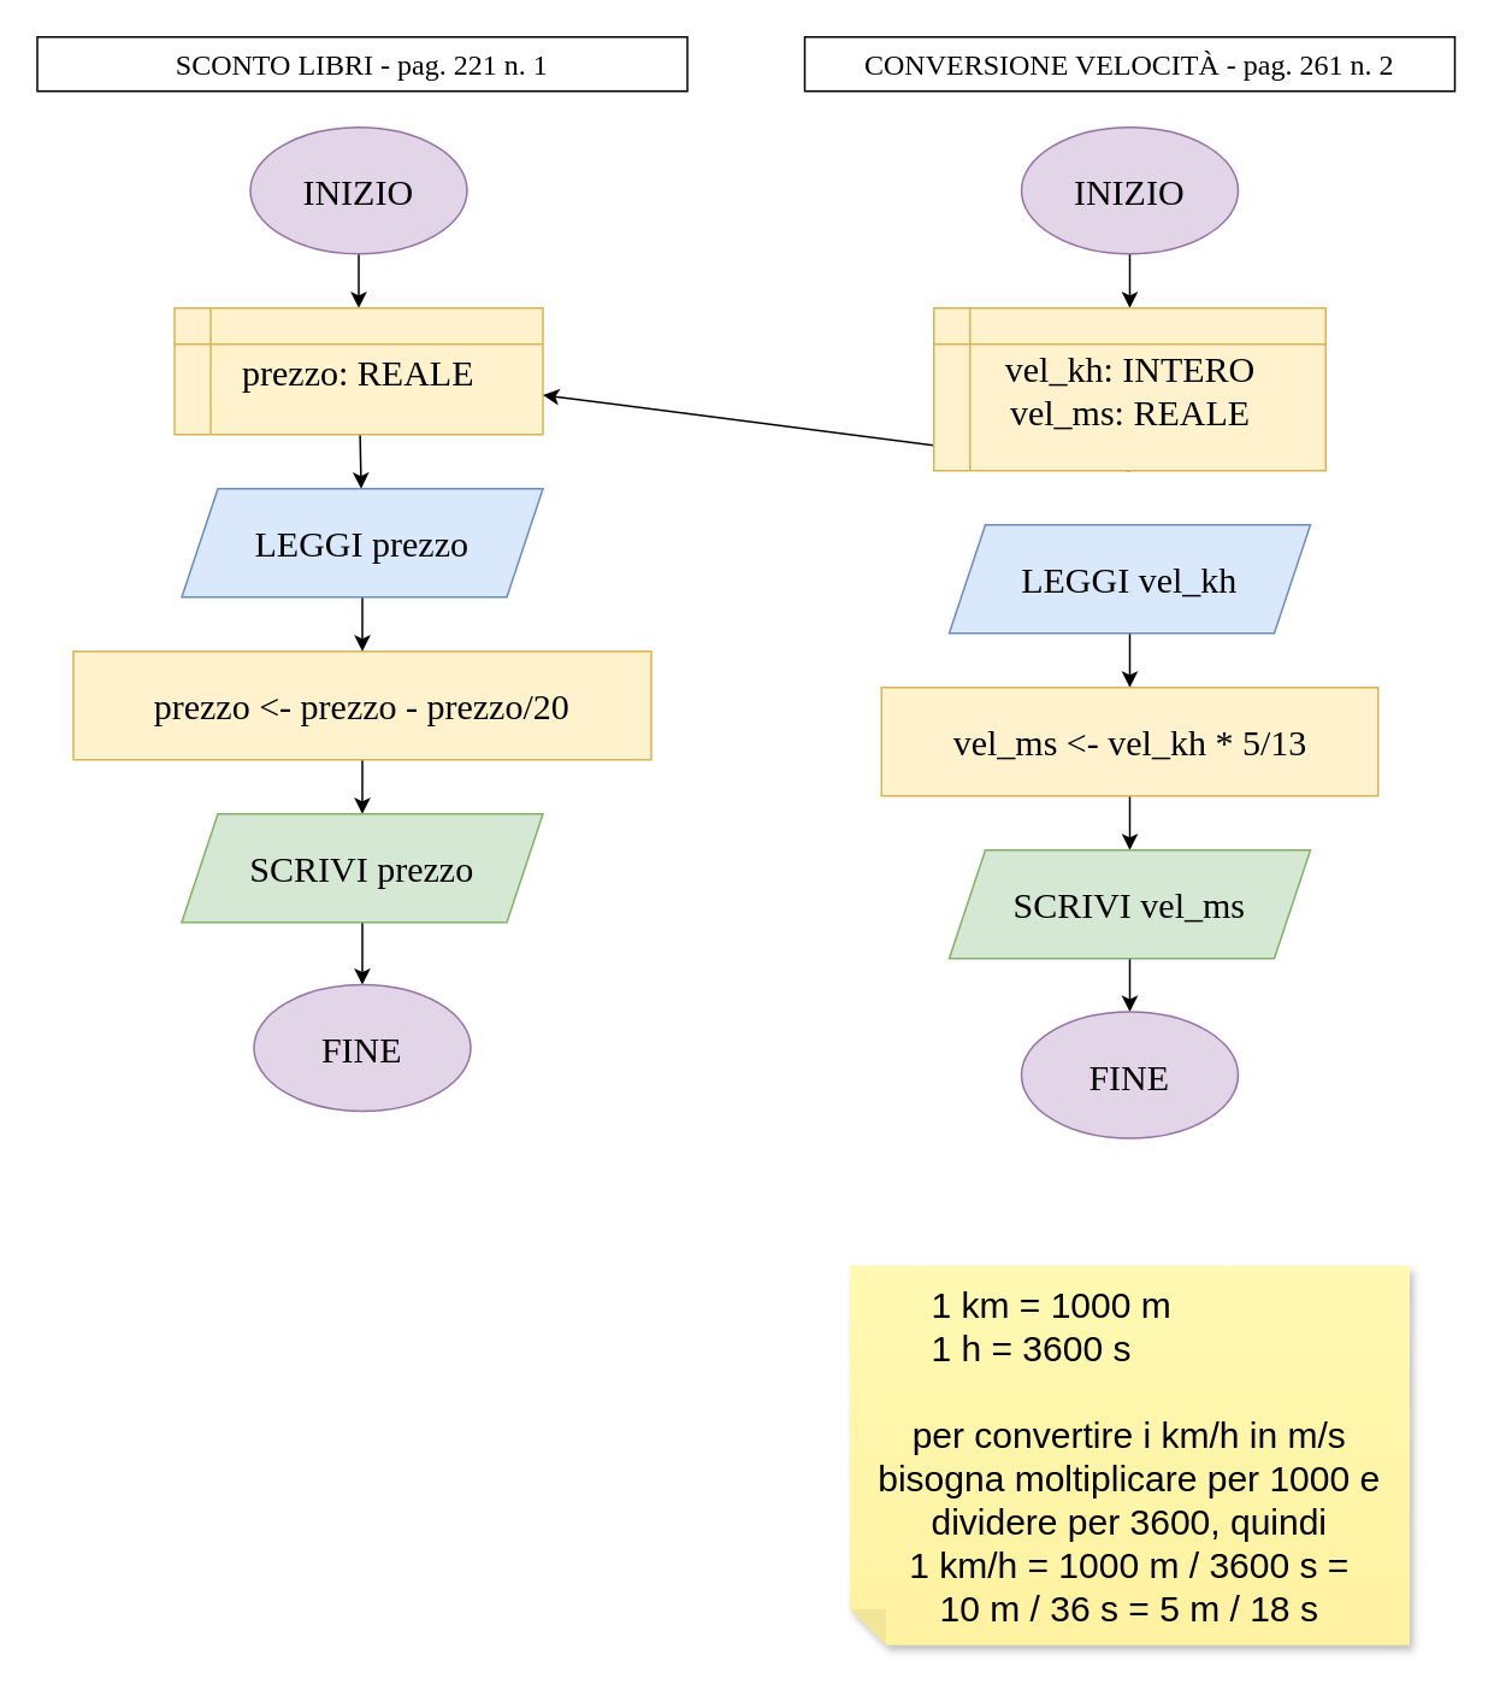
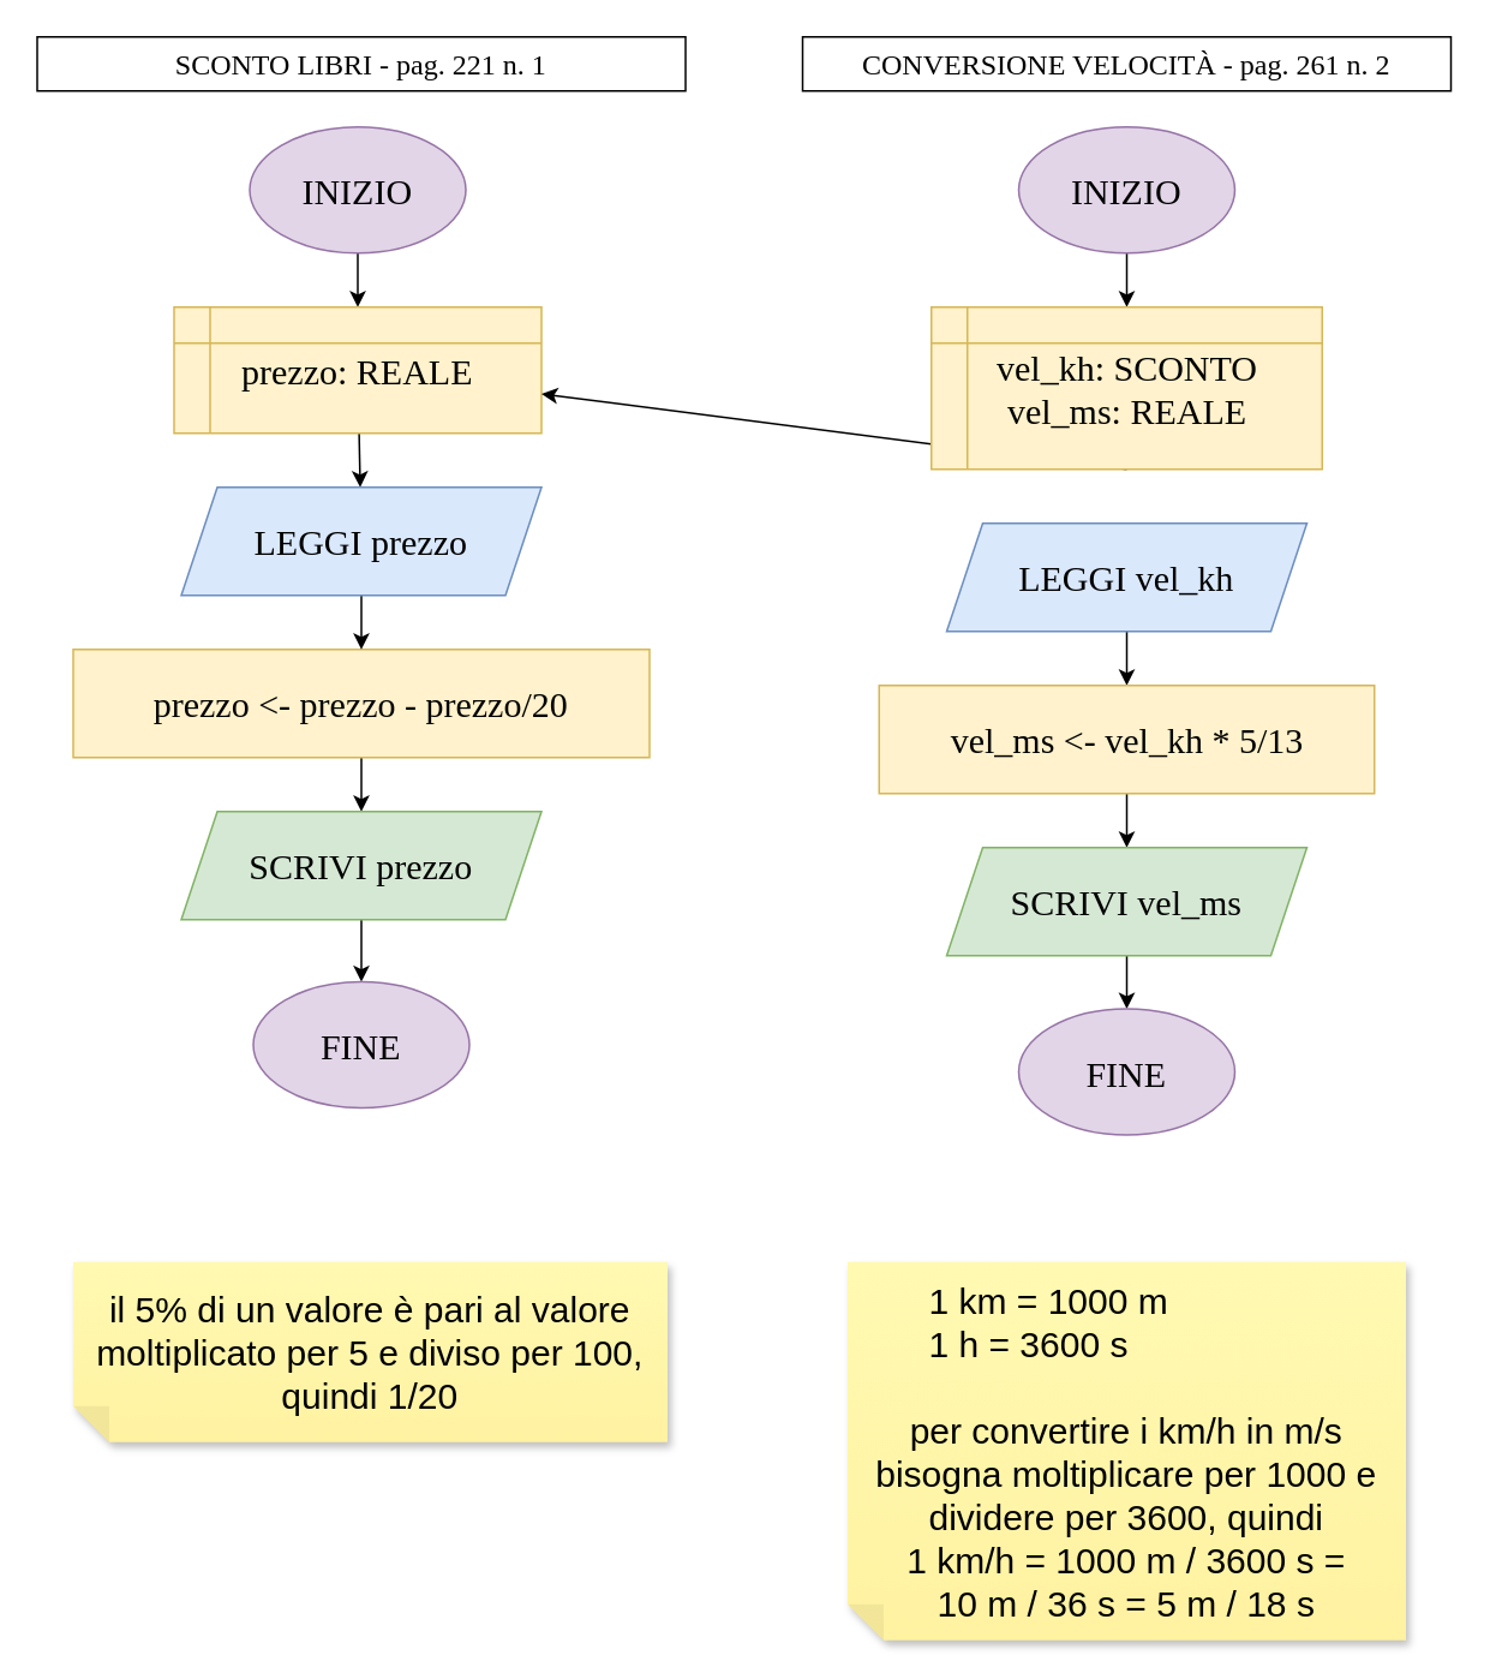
- <mxCell id="18" value="vel_kh: INTERO&lt;br&gt;&lt;div style=&quot;&quot;&gt;&lt;span style=&quot;background-color: initial;&quot;&gt;vel_ms: REALE&lt;/span&gt;&lt;/div&gt;" style="shape=internalStorage;whiteSpace=wrap;html=1;backgroundOutline=1;fontFamily=Verdana;fontSize=20;fillColor=#fff2cc;strokeColor=#d6b656;align=center;" parent="1" vertex="1"><mxGeometry x="516.5" y="170" width="217" height="90" as="geometry" /></mxCell>
+ <mxCell id="18" value="vel_kh: SCONTO&lt;br&gt;&lt;div style=&quot;&quot;&gt;&lt;span style=&quot;background-color: initial;&quot;&gt;vel_ms: REALE&lt;/span&gt;&lt;/div&gt;" style="shape=internalStorage;whiteSpace=wrap;html=1;backgroundOutline=1;fontFamily=Verdana;fontSize=20;fillColor=#fff2cc;strokeColor=#d6b656;align=center;" parent="1" vertex="1"><mxGeometry x="516.5" y="170" width="217" height="90" as="geometry" /></mxCell>
+ <mxCell id="26" value="il 5% di un valore è pari al valore moltiplicato per 5 e diviso per 100, quindi 1/20" style="shape=note;whiteSpace=wrap;html=1;backgroundOutline=1;fontColor=#000000;darkOpacity=0.05;fillColor=#FFF9B2;strokeColor=none;fillStyle=solid;direction=west;gradientDirection=north;gradientColor=#FFF2A1;shadow=1;size=20;pointerEvents=1;fontSize=20;labelBackgroundColor=none;" parent="1" vertex="1"><mxGeometry x="40" y="700" width="330" height="100" as="geometry" /></mxCell>
